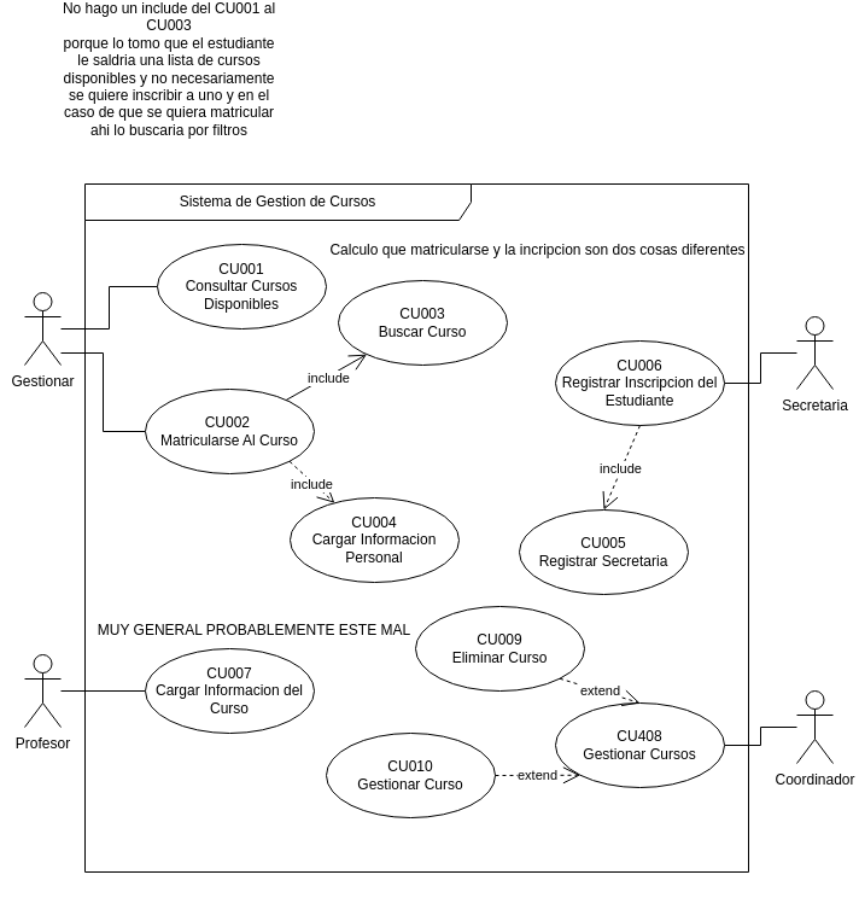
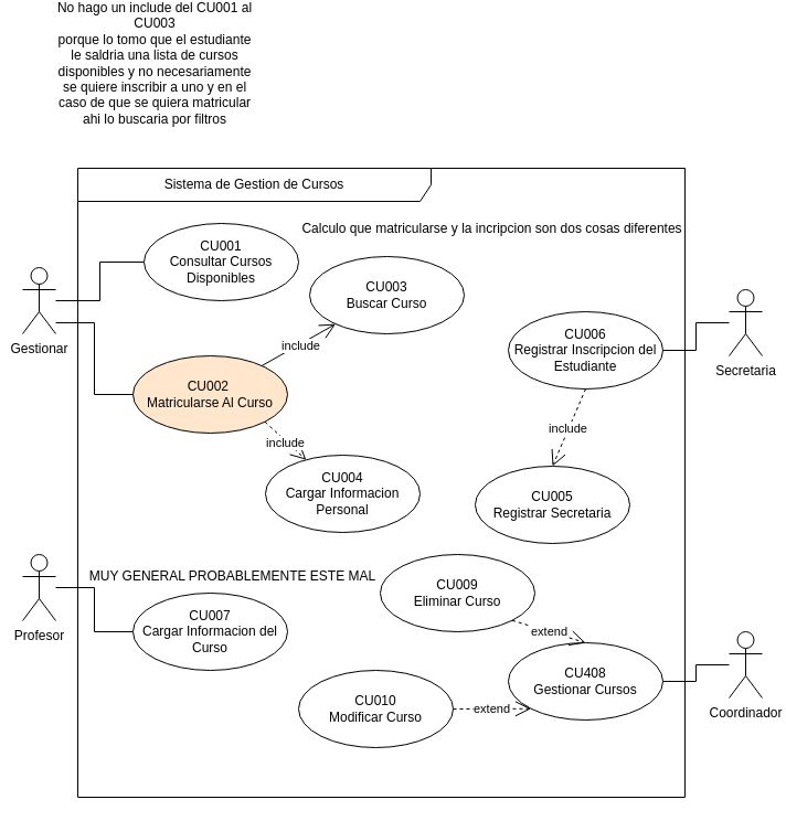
- <mxCell id="7" value="CU002&amp;nbsp;&lt;br&gt;Matricularse Al Curso" style="ellipse;whiteSpace=wrap;html=1;" parent="1" vertex="1"><mxGeometry x="120" y="300" width="140" height="70" as="geometry" /></mxCell>
+ <mxCell id="7" value="CU002&amp;nbsp;&lt;br&gt;Matricularse Al Curso" style="ellipse;whiteSpace=wrap;html=1;fillColor=#ffe6cc;" parent="1" vertex="1"><mxGeometry x="120" y="300" width="140" height="70" as="geometry" /></mxCell>
- <mxCell id="21" value="Profesor" style="shape=umlActor;verticalLabelPosition=bottom;verticalAlign=top;html=1;" parent="1" vertex="1"><mxGeometry x="20" y="520" width="30" height="60" as="geometry" /></mxCell>
+ <mxCell id="21" value="Profesor" style="shape=umlActor;verticalLabelPosition=bottom;verticalAlign=top;html=1;" parent="1" vertex="1"><mxGeometry x="20" y="480" width="30" height="60" as="geometry" /></mxCell>
- <mxCell id="27" value="CU010&lt;br&gt;Gestionar Curso" style="ellipse;whiteSpace=wrap;html=1;" parent="1" vertex="1"><mxGeometry x="270" y="585" width="140" height="70" as="geometry" /></mxCell>
+ <mxCell id="27" value="CU010&lt;br&gt;Modificar Curso" style="ellipse;whiteSpace=wrap;html=1;" parent="1" vertex="1"><mxGeometry x="270" y="585" width="140" height="70" as="geometry" /></mxCell>
